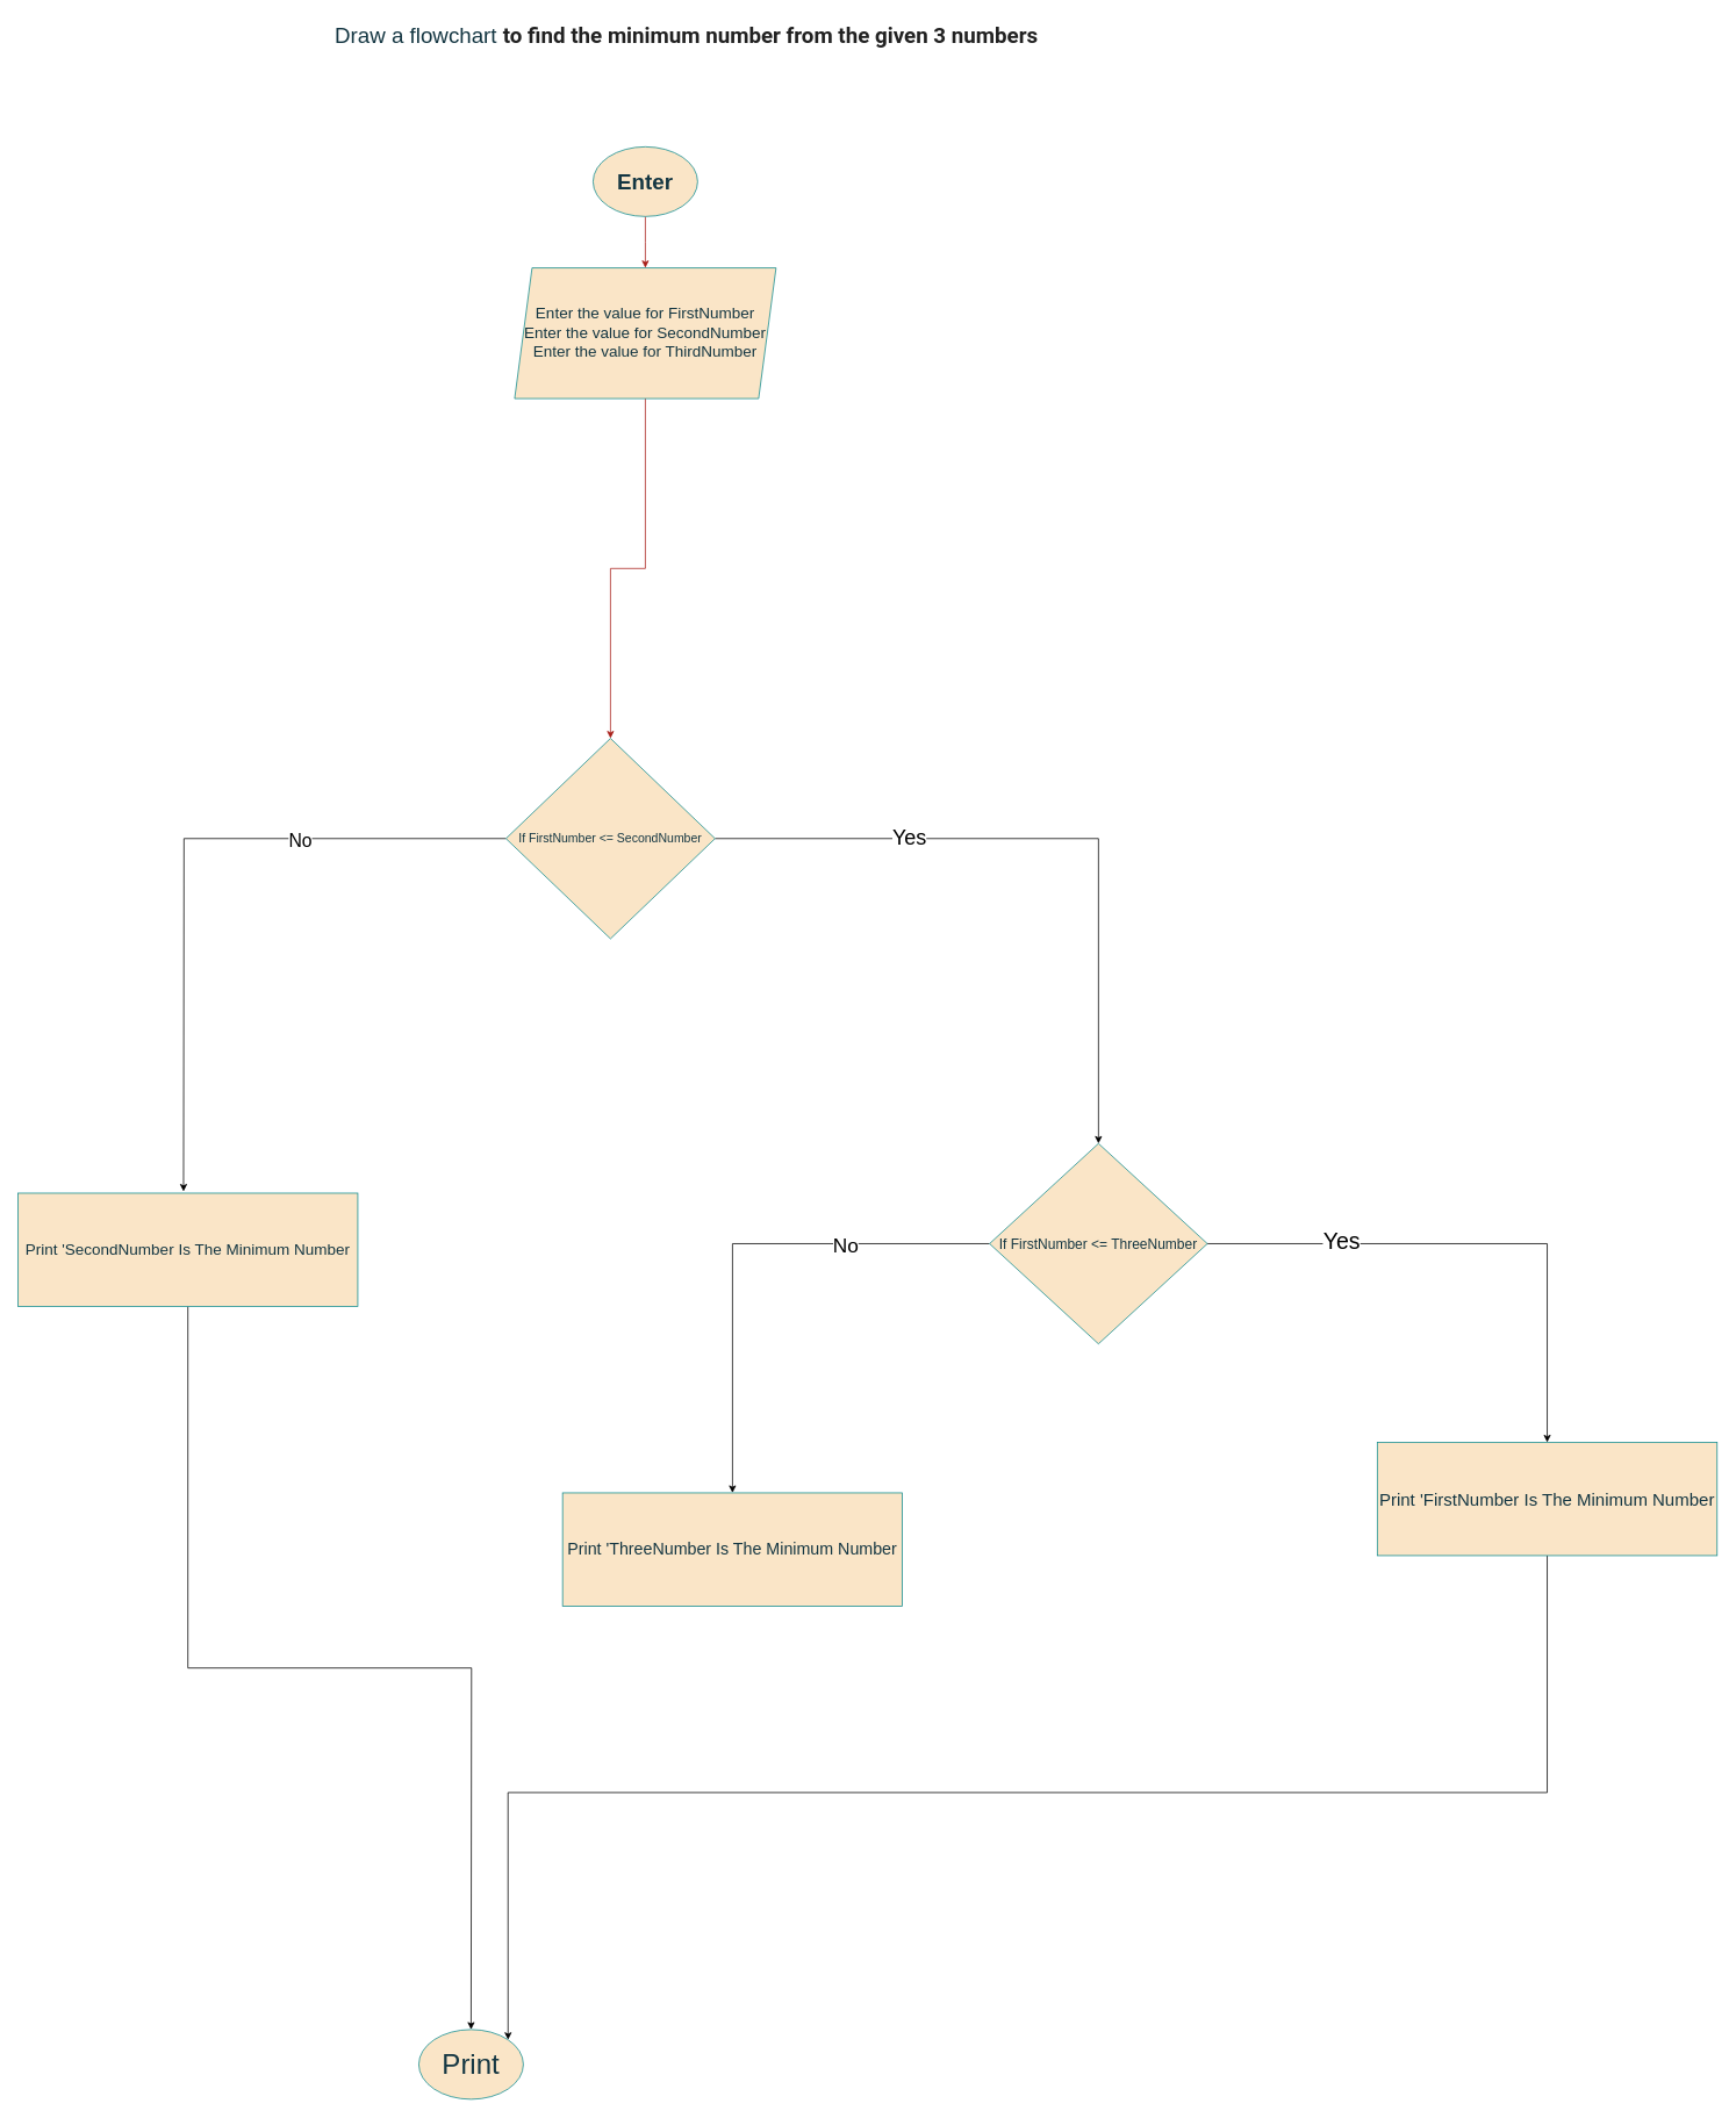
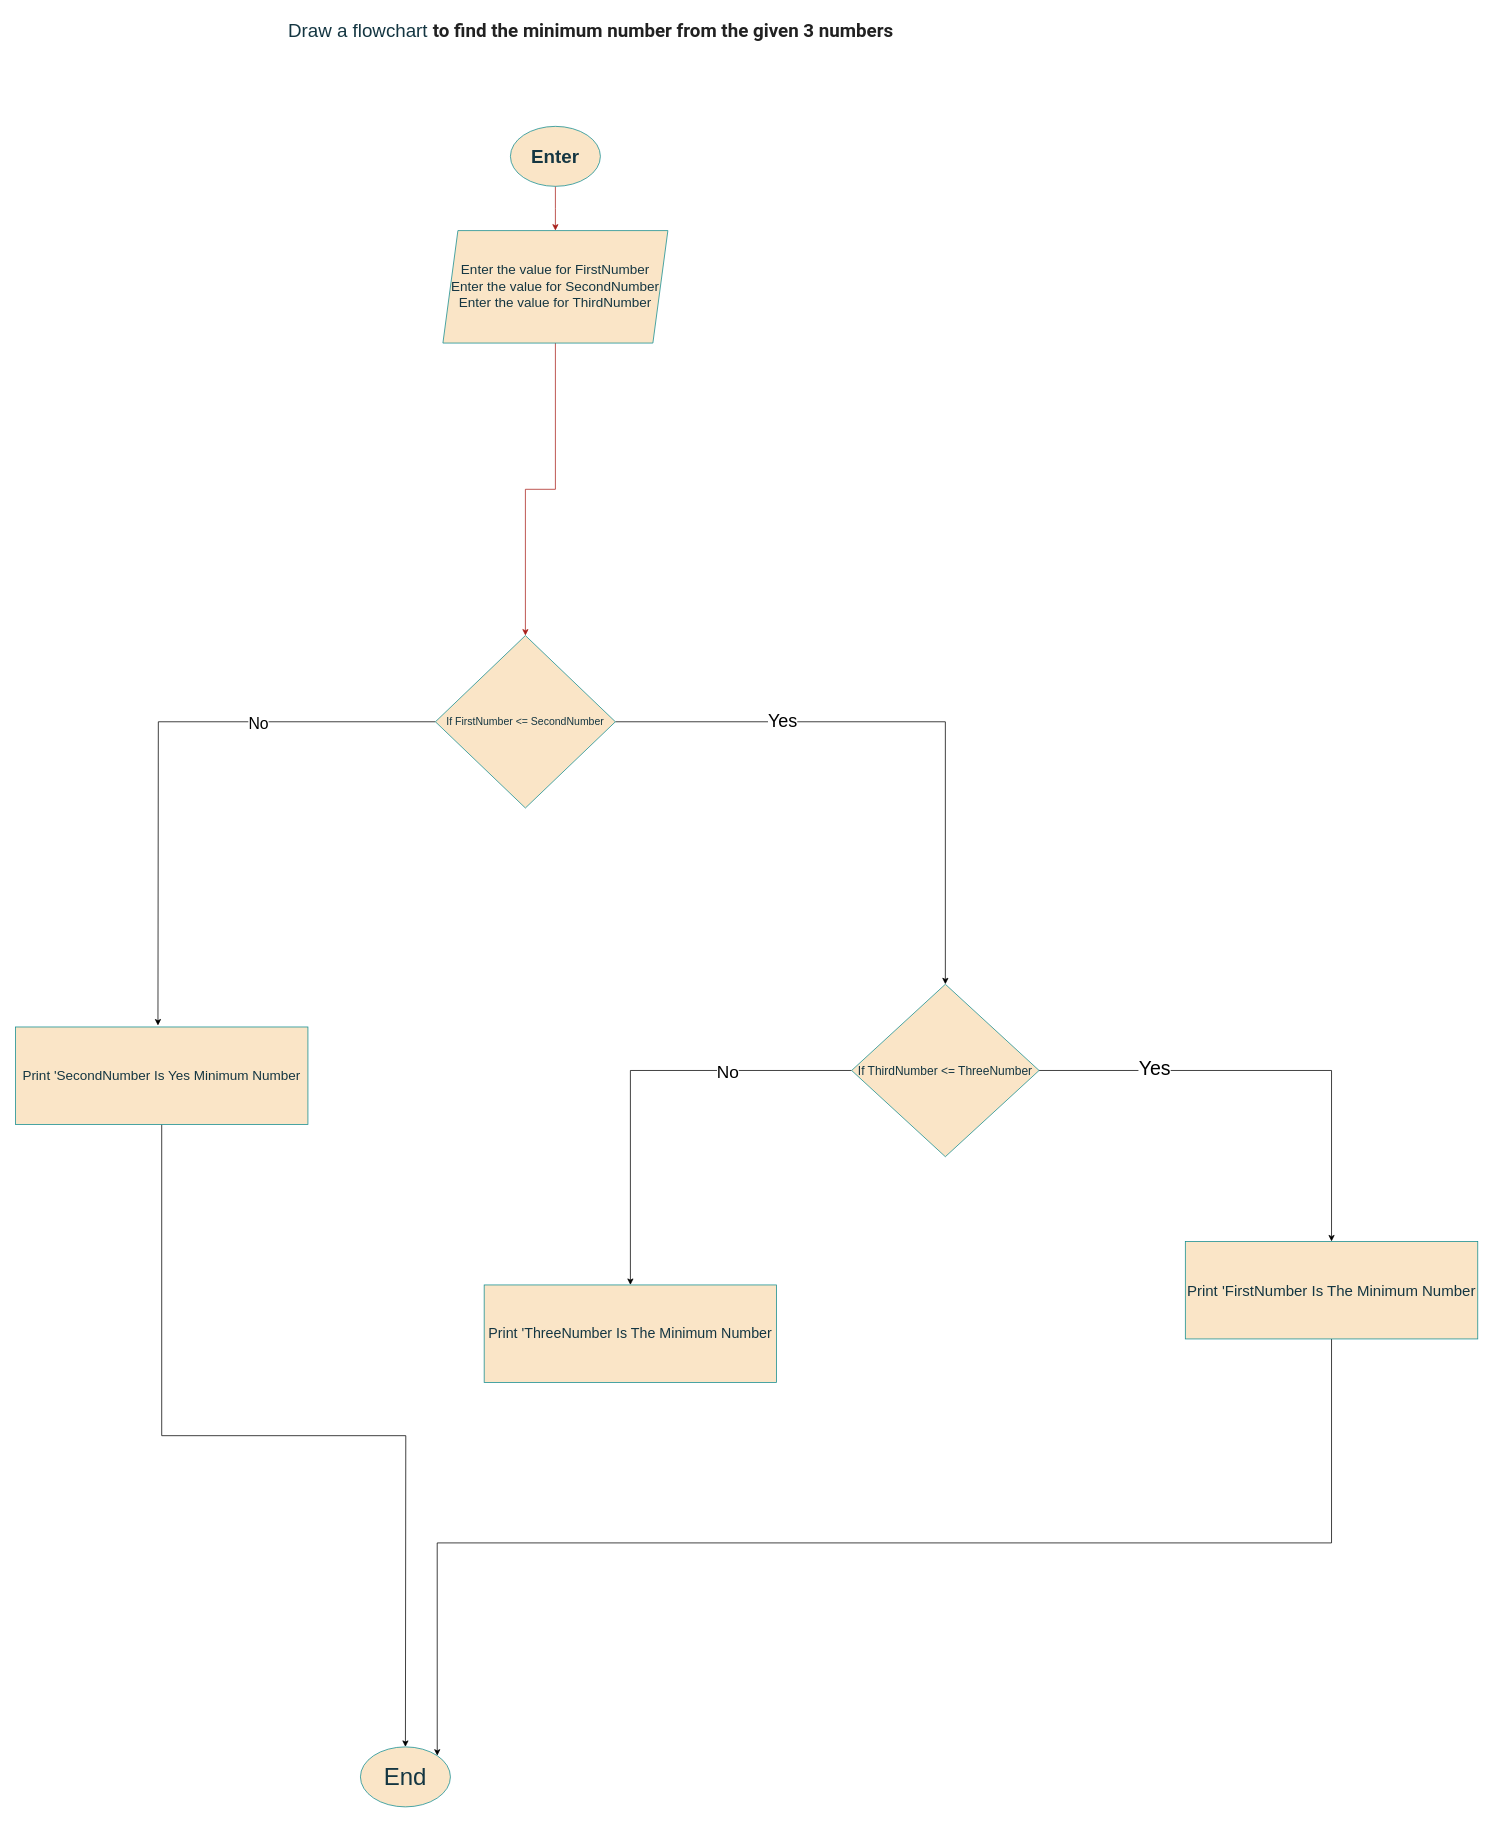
- <mxCell id="16" value="&lt;font style=&quot;font-size: 16px;&quot;&gt;If FirstNumber &amp;lt;= ThreeNumber&lt;/font&gt;" style="rhombus;whiteSpace=wrap;html=1;labelBackgroundColor=none;fillColor=#FAE5C7;strokeColor=#0F8B8D;fontColor=#143642;" parent="1" vertex="1"><mxGeometry x="1135" y="1312" width="250" height="230" as="geometry" /></mxCell>
+ <mxCell id="16" value="&lt;font style=&quot;font-size: 16px;&quot;&gt;If ThirdNumber &amp;lt;= ThreeNumber&lt;/font&gt;" style="rhombus;whiteSpace=wrap;html=1;labelBackgroundColor=none;fillColor=#FAE5C7;strokeColor=#0F8B8D;fontColor=#143642;" parent="1" vertex="1"><mxGeometry x="1135" y="1312" width="250" height="230" as="geometry" /></mxCell>
- <mxCell id="18" value="&lt;font style=&quot;font-size: 18px;&quot;&gt;Print 'SecondNumber Is The Minimum Number&lt;/font&gt;" style="rounded=0;whiteSpace=wrap;html=1;labelBackgroundColor=none;fillColor=#FAE5C7;strokeColor=#0F8B8D;fontColor=#143642;" parent="1" vertex="1"><mxGeometry x="20" y="1369" width="390" height="130" as="geometry" /></mxCell>
+ <mxCell id="18" value="&lt;font style=&quot;font-size: 18px;&quot;&gt;Print 'SecondNumber Is Yes Minimum Number&lt;/font&gt;" style="rounded=0;whiteSpace=wrap;html=1;labelBackgroundColor=none;fillColor=#FAE5C7;strokeColor=#0F8B8D;fontColor=#143642;" parent="1" vertex="1"><mxGeometry x="20" y="1369" width="390" height="130" as="geometry" /></mxCell>
- <mxCell id="22" value="&lt;font style=&quot;font-size: 32px;&quot;&gt;Print&lt;/font&gt;" style="ellipse;whiteSpace=wrap;html=1;labelBackgroundColor=none;fillColor=#FAE5C7;strokeColor=#0F8B8D;fontColor=#143642;" parent="1" vertex="1"><mxGeometry x="480" y="2329" width="120" height="80" as="geometry" /></mxCell>
+ <mxCell id="22" value="&lt;font style=&quot;font-size: 32px;&quot;&gt;End&lt;/font&gt;" style="ellipse;whiteSpace=wrap;html=1;labelBackgroundColor=none;fillColor=#FAE5C7;strokeColor=#0F8B8D;fontColor=#143642;" parent="1" vertex="1"><mxGeometry x="480" y="2329" width="120" height="80" as="geometry" /></mxCell>
